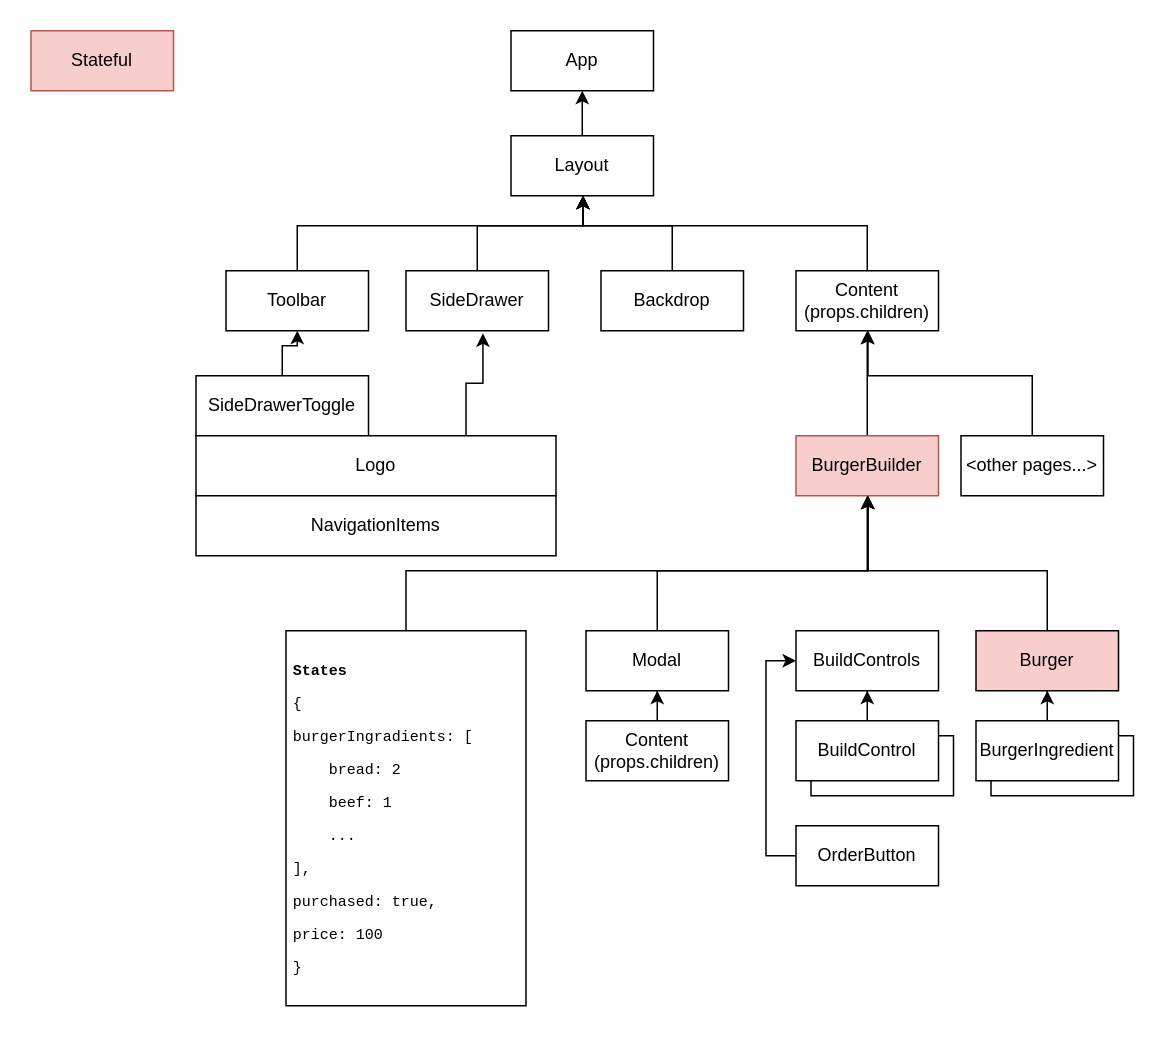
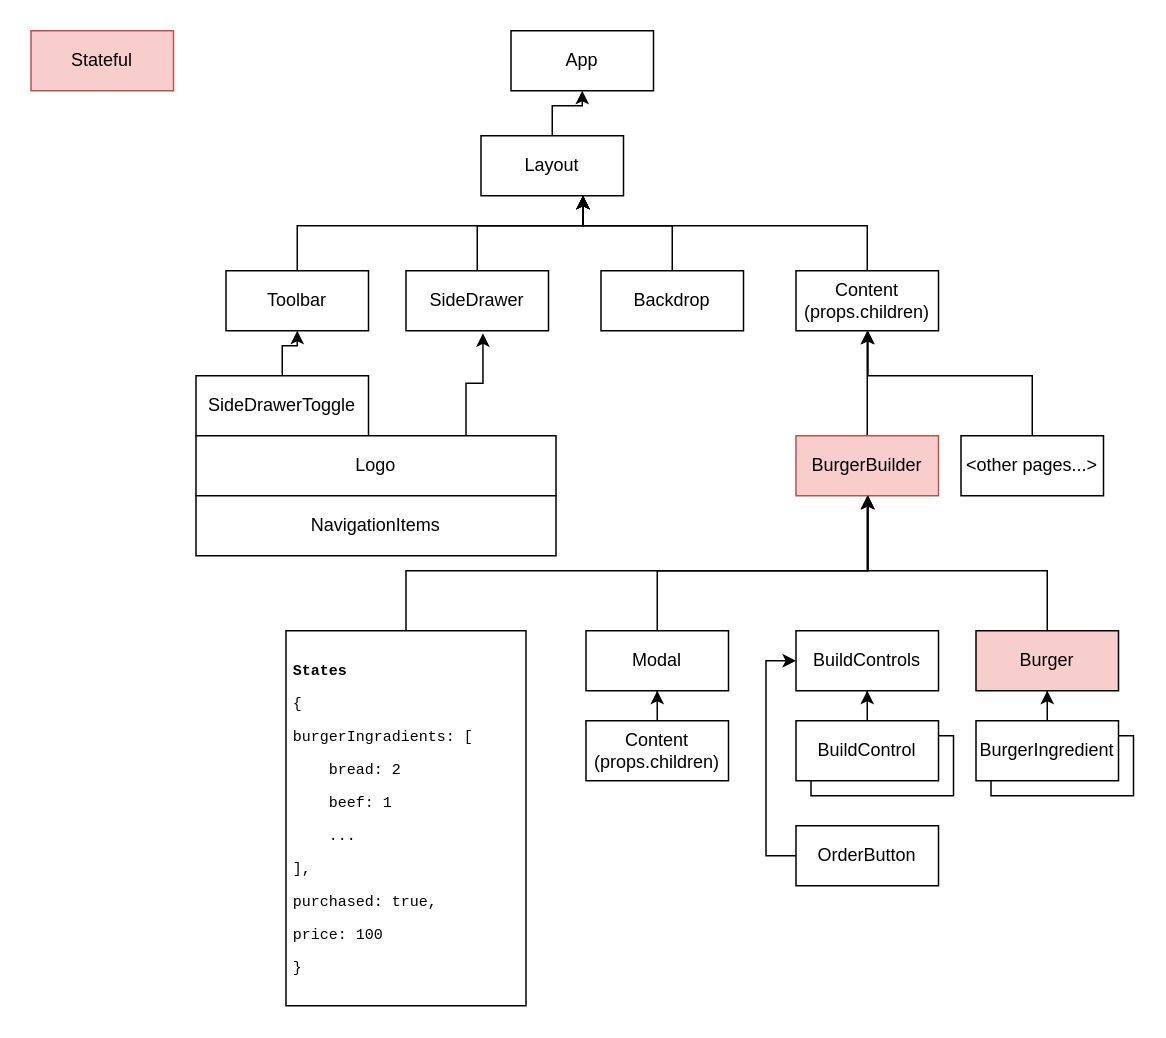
- <mxCell id="6" value="Layout" style="rounded=0;whiteSpace=wrap;html=1;" parent="1" vertex="1"><mxGeometry x="340" y="90" width="95" height="40" as="geometry" /></mxCell>
+ <mxCell id="6" value="Layout" style="rounded=0;whiteSpace=wrap;html=1;" parent="1" vertex="1"><mxGeometry x="320" y="90" width="95" height="40" as="geometry" /></mxCell>
